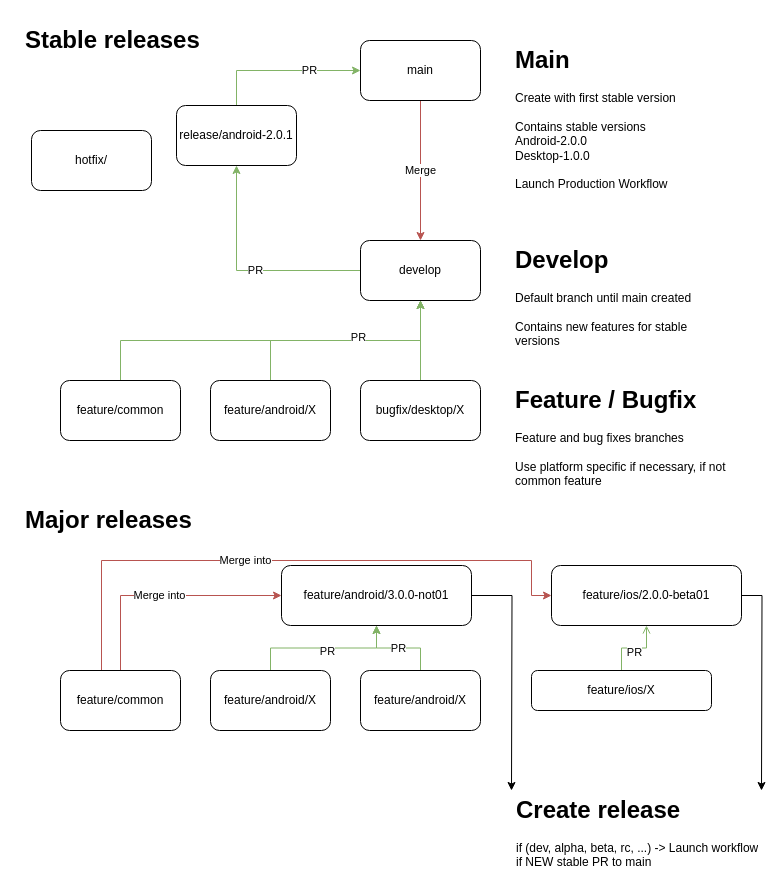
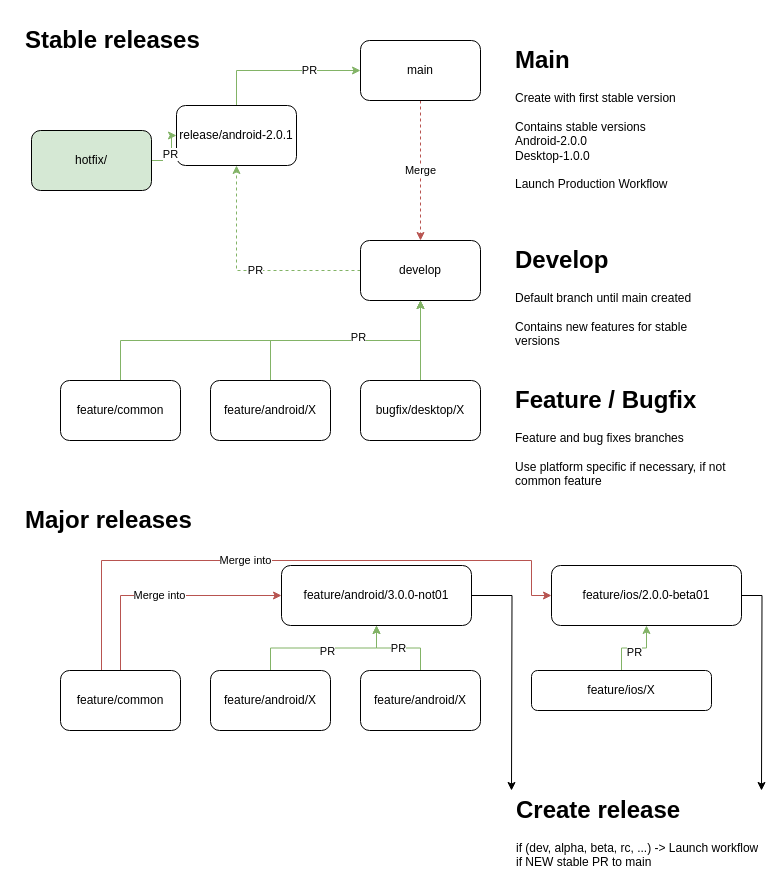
- <mxCell id="2" value="Merge" style="edgeStyle=orthogonalEdgeStyle;rounded=0;orthogonalLoop=1;jettySize=auto;html=1;entryX=0.5;entryY=0;entryDx=0;entryDy=0;fillColor=#f8cecc;strokeColor=#b85450;" edge="1" parent="1" source="3" target="7"><mxGeometry relative="1" as="geometry" /></mxCell>
+ <mxCell id="2" value="Merge" style="edgeStyle=orthogonalEdgeStyle;rounded=0;orthogonalLoop=1;jettySize=auto;html=1;entryX=0.5;entryY=0;entryDx=0;entryDy=0;fillColor=#f8cecc;strokeColor=#b85450;dashed=1;" edge="1" parent="1" source="3" target="7"><mxGeometry relative="1" as="geometry" /></mxCell>
+ <mxCell id="12" style="edgeStyle=orthogonalEdgeStyle;rounded=0;orthogonalLoop=1;jettySize=auto;html=1;entryX=0;entryY=0.5;entryDx=0;entryDy=0;fillColor=#d5e8d4;strokeColor=#82b366;" edge="1" parent="1" source="14" target="11"><mxGeometry relative="1" as="geometry" /></mxCell>
+ <mxCell id="13" value="PR" style="edgeLabel;html=1;align=center;verticalAlign=middle;resizable=0;points=[];" vertex="1" connectable="0" parent="12"><mxGeometry x="0.073" y="2" relative="1" as="geometry"><mxPoint as="offset" /></mxGeometry></mxCell>
- <mxCell id="14" value="hotfix/" style="rounded=1;whiteSpace=wrap;html=1;" vertex="1" parent="1"><mxGeometry x="31" y="130" width="120" height="60" as="geometry" /></mxCell>
+ <mxCell id="14" value="hotfix/" style="rounded=1;whiteSpace=wrap;html=1;fillColor=#d5e8d4;" vertex="1" parent="1"><mxGeometry x="31" y="130" width="120" height="60" as="geometry" /></mxCell>
- <mxCell id="5" style="edgeStyle=orthogonalEdgeStyle;rounded=0;orthogonalLoop=1;jettySize=auto;html=1;entryX=0.5;entryY=1;entryDx=0;entryDy=0;fillColor=#d5e8d4;strokeColor=#82b366;" edge="1" parent="1" source="7" target="11"><mxGeometry relative="1" as="geometry" /></mxCell>
+ <mxCell id="5" style="edgeStyle=orthogonalEdgeStyle;rounded=0;orthogonalLoop=1;jettySize=auto;html=1;entryX=0.5;entryY=1;entryDx=0;entryDy=0;fillColor=#d5e8d4;strokeColor=#82b366;dashed=1;" edge="1" parent="1" source="7" target="11"><mxGeometry relative="1" as="geometry" /></mxCell>
- <mxCell id="39" style="edgeStyle=orthogonalEdgeStyle;rounded=0;orthogonalLoop=1;jettySize=auto;html=1;entryX=0.5;entryY=1;entryDx=0;entryDy=0;fillColor=#d5e8d4;strokeColor=#82b366;endArrow=open;" edge="1" parent="1" source="41" target="36"><mxGeometry relative="1" as="geometry" /></mxCell>
+ <mxCell id="39" style="edgeStyle=orthogonalEdgeStyle;rounded=0;orthogonalLoop=1;jettySize=auto;html=1;entryX=0.5;entryY=1;entryDx=0;entryDy=0;fillColor=#d5e8d4;strokeColor=#82b366;" edge="1" parent="1" source="41" target="36"><mxGeometry relative="1" as="geometry" /></mxCell>
